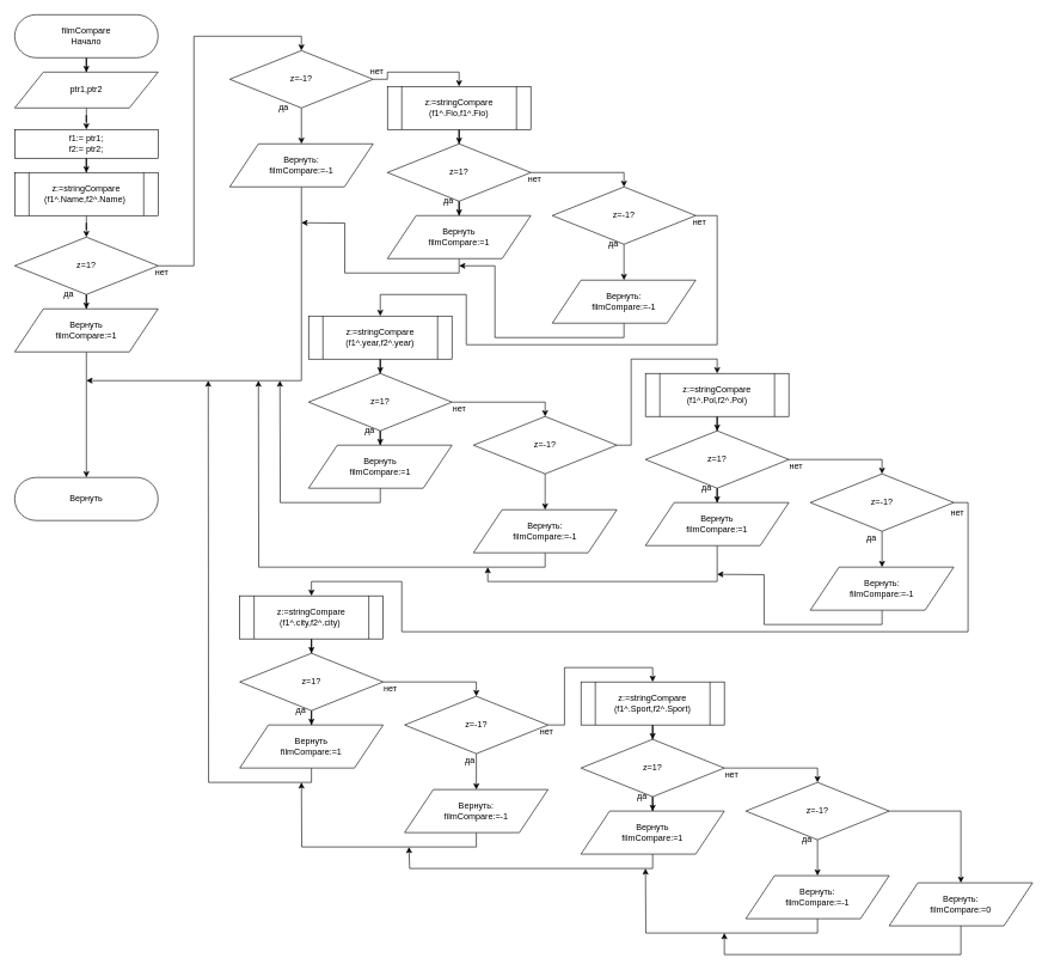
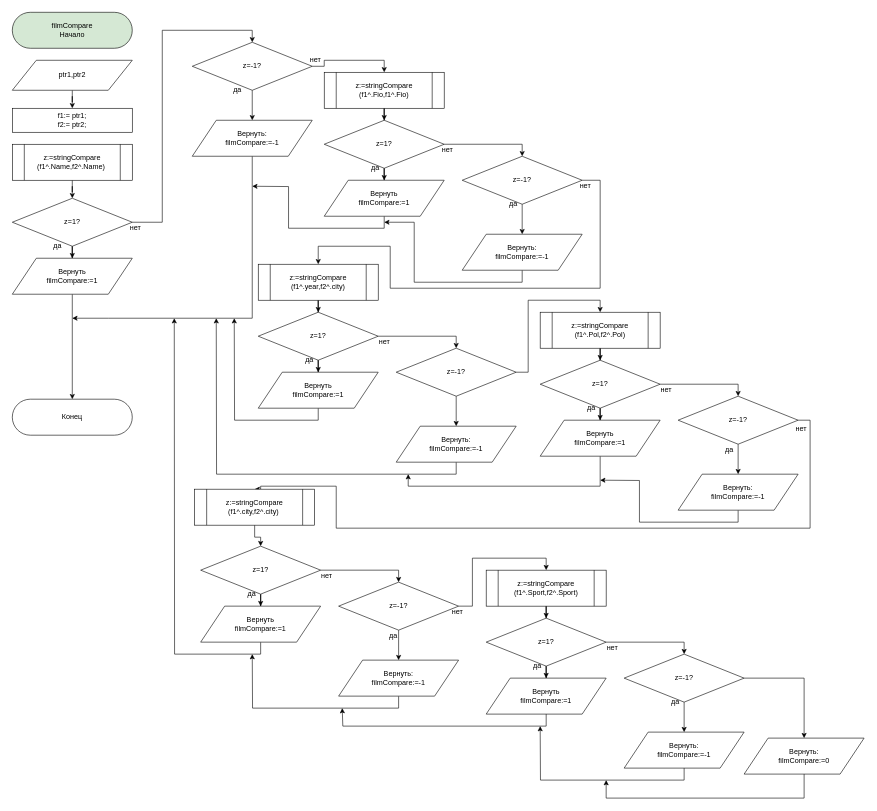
- <mxCell id="3" value="filmCompare&lt;br&gt;Начало" style="rounded=1;whiteSpace=wrap;html=1;arcSize=50;" vertex="1" parent="1"><mxGeometry x="20" y="20" width="200" height="60" as="geometry" /></mxCell>
+ <mxCell id="3" value="filmCompare&lt;br&gt;Начало" style="rounded=1;whiteSpace=wrap;html=1;arcSize=50;fillColor=#d5e8d4;" vertex="1" parent="1"><mxGeometry x="20" y="20" width="200" height="60" as="geometry" /></mxCell>
- <mxCell id="2" style="edgeStyle=orthogonalEdgeStyle;rounded=0;orthogonalLoop=1;jettySize=auto;html=1;exitX=0.5;exitY=1;exitDx=0;exitDy=0;" edge="1" parent="1" source="3" target="5"><mxGeometry relative="1" as="geometry" /></mxCell>
- <mxCell id="6" style="edgeStyle=orthogonalEdgeStyle;rounded=0;orthogonalLoop=1;jettySize=auto;html=1;exitX=0.5;exitY=1;exitDx=0;exitDy=0;" edge="1" parent="1" source="7" target="9"><mxGeometry relative="1" as="geometry" /></mxCell>
- <mxCell id="43" value="z:=stringCompare&lt;br&gt;(f1^.year,f2^.year)" style="shape=process;whiteSpace=wrap;html=1;backgroundOutline=1;" vertex="1" parent="1"><mxGeometry x="430" y="440" width="200" height="60" as="geometry" /></mxCell>
+ <mxCell id="43" value="z:=stringCompare&lt;br&gt;(f1^.year,f2^.city)" style="shape=process;whiteSpace=wrap;html=1;backgroundOutline=1;" vertex="1" parent="1"><mxGeometry x="430" y="440" width="200" height="60" as="geometry" /></mxCell>
- <mxCell id="44" value="Вернуть" style="rounded=1;whiteSpace=wrap;html=1;arcSize=50;" vertex="1" parent="1"><mxGeometry x="20" y="665" width="200" height="60" as="geometry" /></mxCell>
+ <mxCell id="44" value="Конец" style="rounded=1;whiteSpace=wrap;html=1;arcSize=50;" vertex="1" parent="1"><mxGeometry x="20" y="665" width="200" height="60" as="geometry" /></mxCell>
- <mxCell id="80" value="z:=stringCompare&lt;br&gt;(f1^.city,f2^.city)&amp;nbsp;" style="shape=process;whiteSpace=wrap;html=1;backgroundOutline=1;" vertex="1" parent="1"><mxGeometry x="334" y="830" width="200" height="60" as="geometry" /></mxCell>
+ <mxCell id="80" value="z:=stringCompare&lt;br&gt;(f1^.city,f2^.city)&amp;nbsp;" style="shape=process;whiteSpace=wrap;html=1;backgroundOutline=1;" vertex="1" parent="1"><mxGeometry x="324" y="815" width="200" height="60" as="geometry" /></mxCell>
